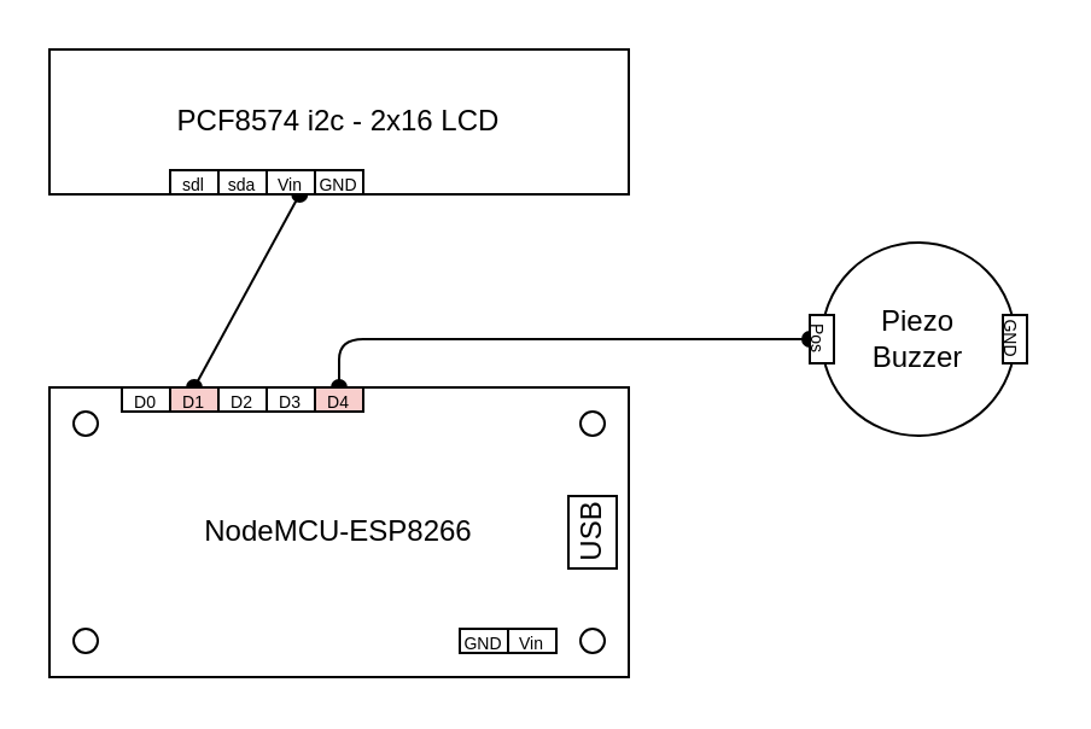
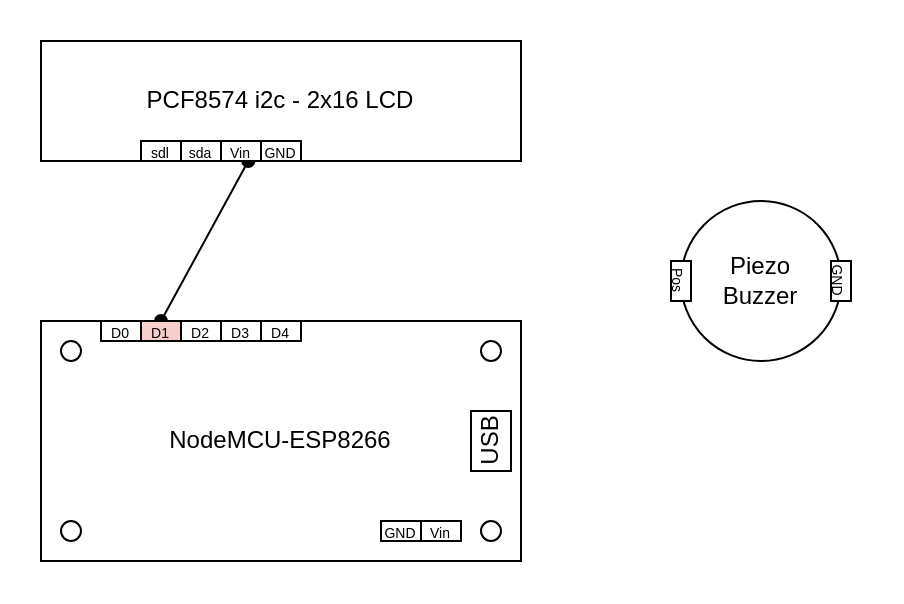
- <mxCell id="13" style="edgeStyle=none;html=1;exitX=0.5;exitY=0;exitDx=0;exitDy=0;startArrow=oval;startFill=1;endArrow=oval;endFill=1;" edge="1" parent="1" source="14" target="23"><mxGeometry relative="1" as="geometry"><Array as="points"><mxPoint x="140" y="140" /></Array></mxGeometry></mxCell>
- <mxCell id="14" value="&lt;p style=&quot;line-height: 150%;&quot;&gt;&lt;font style=&quot;font-size: 7px;&quot;&gt;D4&lt;/font&gt;&lt;/p&gt;" style="rounded=0;whiteSpace=wrap;html=1;fillColor=#f8cecc;" parent="1" vertex="1"><mxGeometry x="130" y="160" width="20" height="10" as="geometry" /></mxCell>
+ <mxCell id="14" value="&lt;p style=&quot;line-height: 150%;&quot;&gt;&lt;font style=&quot;font-size: 7px;&quot;&gt;D4&lt;/font&gt;&lt;/p&gt;" style="rounded=0;whiteSpace=wrap;html=1;" parent="1" vertex="1"><mxGeometry x="130" y="160" width="20" height="10" as="geometry" /></mxCell>
